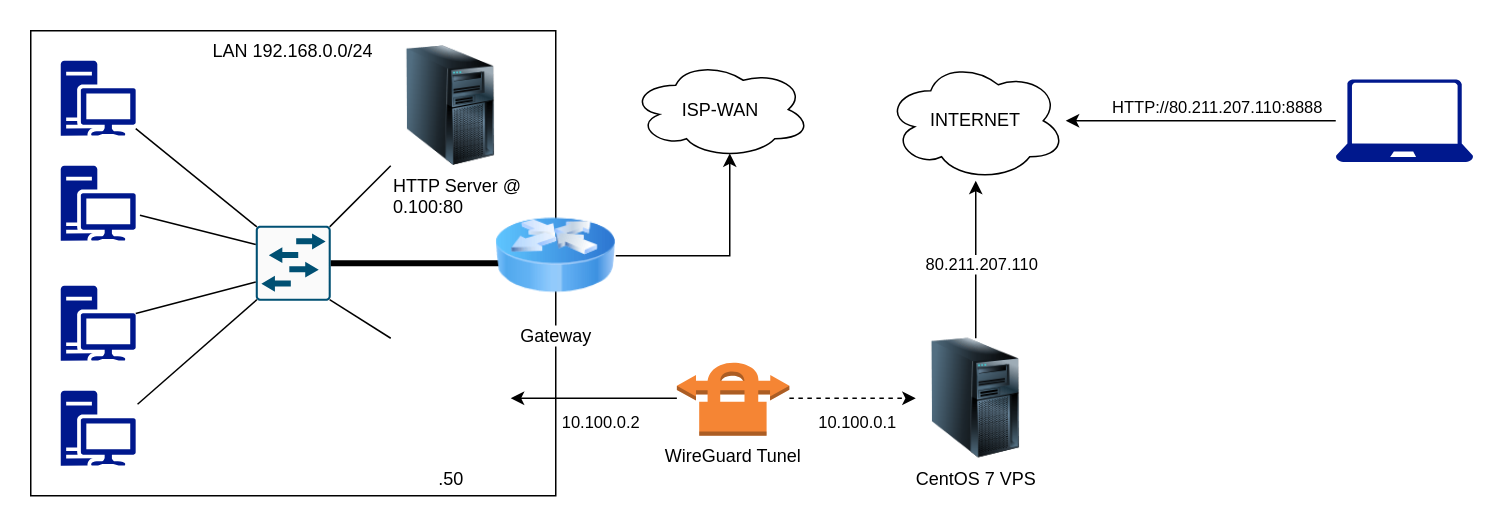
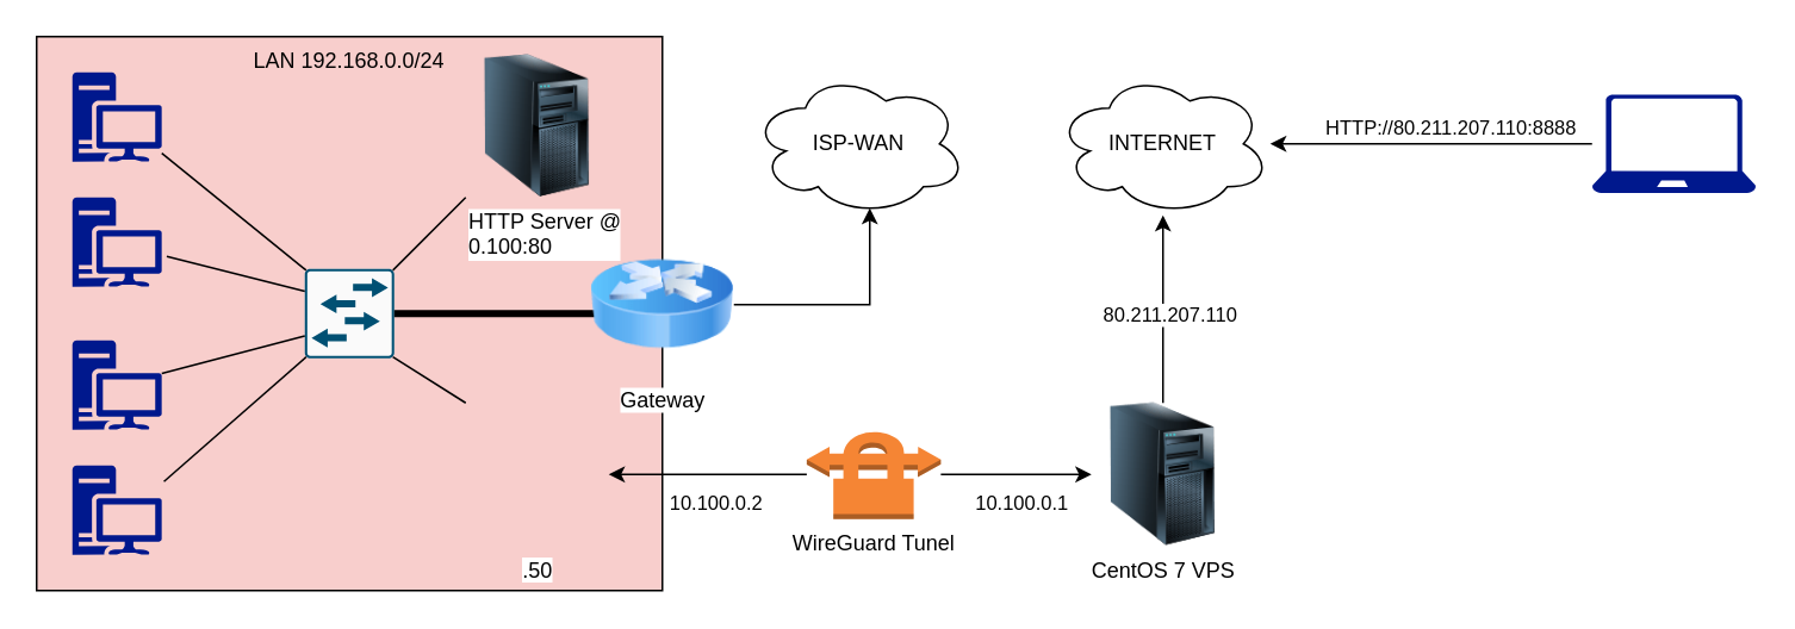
- <mxCell id="2" value="LAN 192.168.0.0/24" style="rounded=0;whiteSpace=wrap;html=1;align=center;verticalAlign=top;" parent="1" vertex="1"><mxGeometry x="20" y="20" width="350" height="310" as="geometry" /></mxCell>
+ <mxCell id="2" value="LAN 192.168.0.0/24" style="rounded=0;whiteSpace=wrap;html=1;align=center;verticalAlign=top;fillColor=#f8cecc;" parent="1" vertex="1"><mxGeometry x="20" y="20" width="350" height="310" as="geometry" /></mxCell>
- <mxCell id="3" value="ISP-WAN" style="ellipse;shape=cloud;whiteSpace=wrap;html=1;" parent="1" vertex="1"><mxGeometry x="420" y="40" width="120" height="65" as="geometry" /></mxCell>
+ <mxCell id="3" value="ISP-WAN" style="ellipse;shape=cloud;whiteSpace=wrap;html=1;" parent="1" vertex="1"><mxGeometry x="420" y="40" width="120" height="80" as="geometry" /></mxCell>
- <mxCell id="4" style="edgeStyle=orthogonalEdgeStyle;rounded=0;orthogonalLoop=1;jettySize=auto;html=1;dashed=1;" parent="1" source="8" target="27" edge="1"><mxGeometry relative="1" as="geometry" /></mxCell>
+ <mxCell id="4" style="edgeStyle=orthogonalEdgeStyle;rounded=0;orthogonalLoop=1;jettySize=auto;html=1;" parent="1" source="8" target="27" edge="1"><mxGeometry relative="1" as="geometry" /></mxCell>
